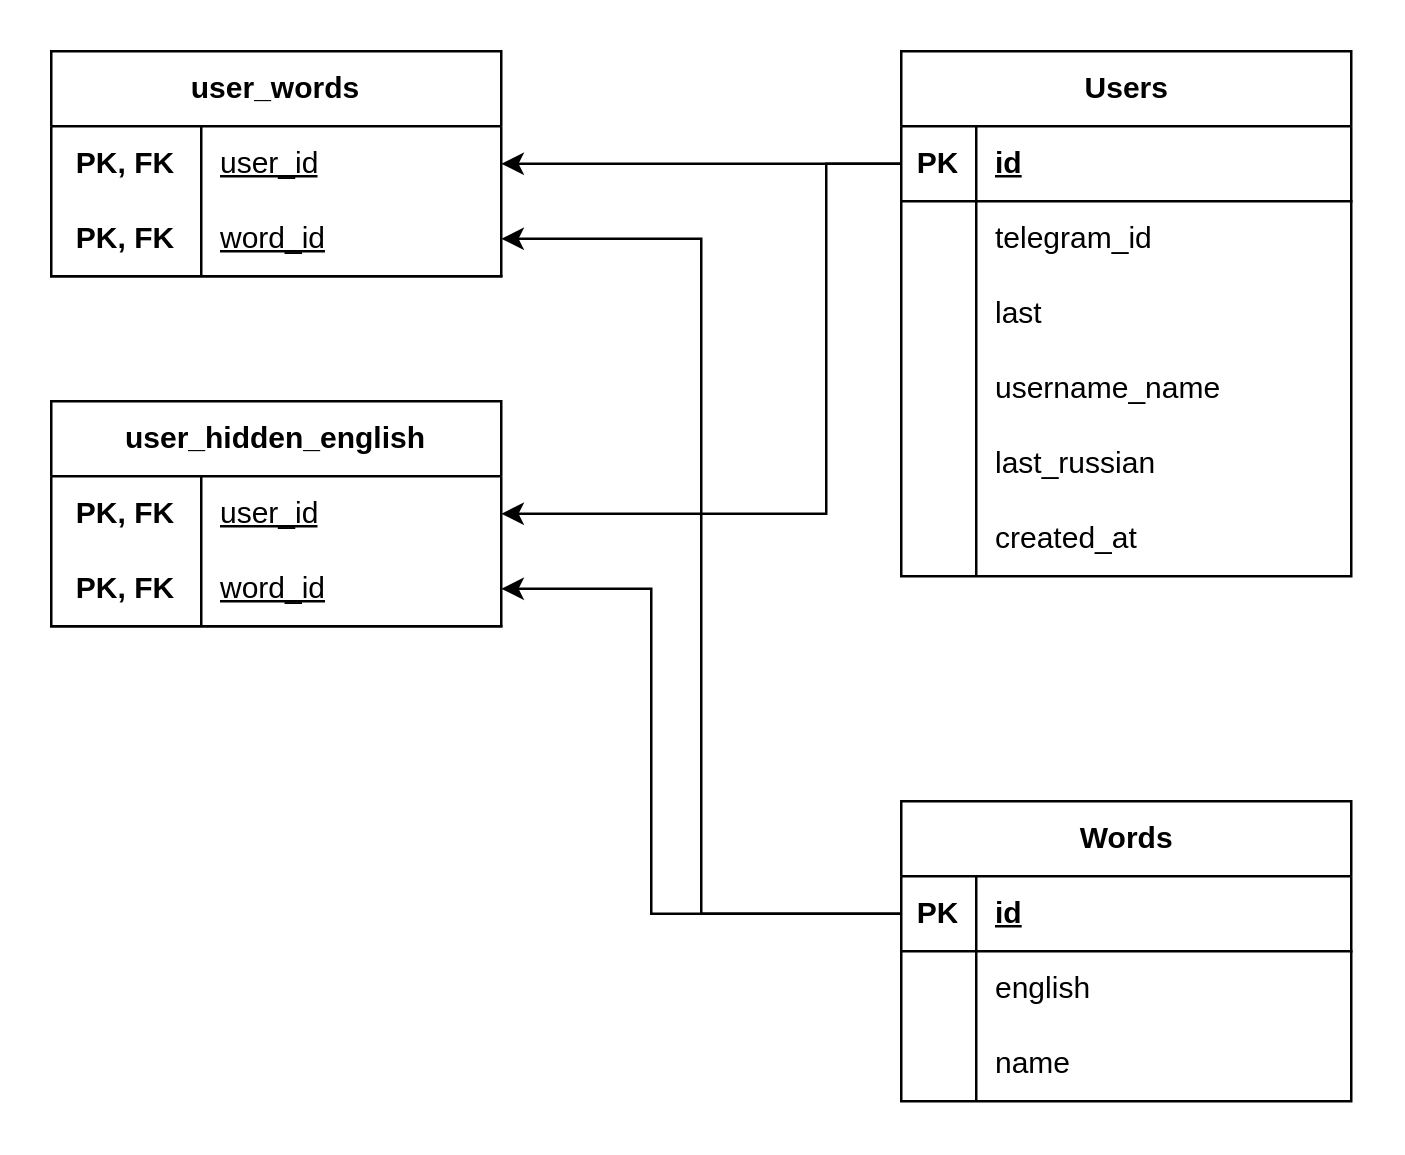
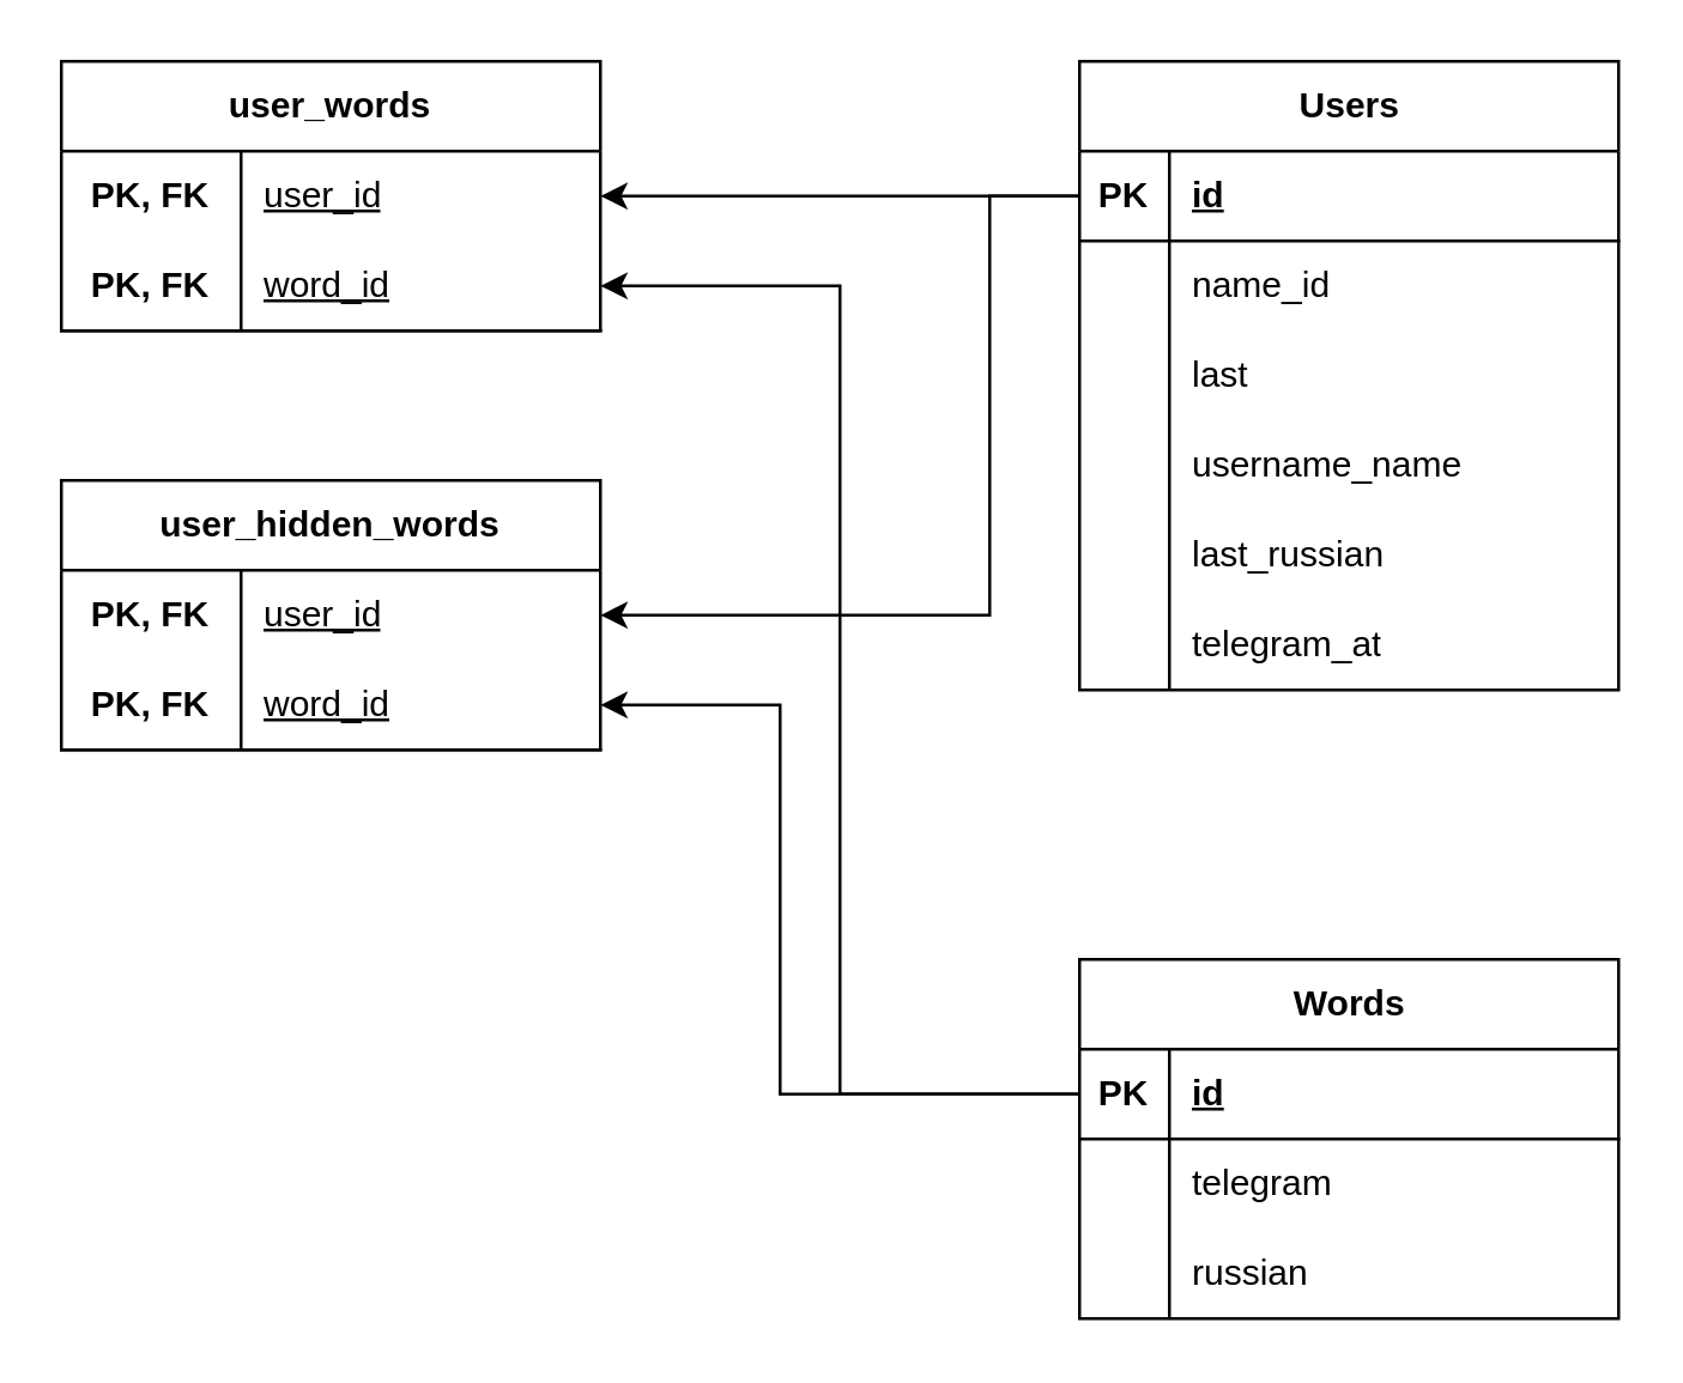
- <mxCell id="8" value="telegram_id" style="shape=partialRectangle;connectable=0;fillColor=none;top=0;left=0;bottom=0;right=0;align=left;spacingLeft=6;overflow=hidden;whiteSpace=wrap;html=1;" parent="6" vertex="1"><mxGeometry x="30" width="150" height="30" as="geometry"><mxRectangle width="150" height="30" as="alternateBounds" /></mxGeometry></mxCell>
+ <mxCell id="8" value="name_id" style="shape=partialRectangle;connectable=0;fillColor=none;top=0;left=0;bottom=0;right=0;align=left;spacingLeft=6;overflow=hidden;whiteSpace=wrap;html=1;" parent="6" vertex="1"><mxGeometry x="30" width="150" height="30" as="geometry"><mxRectangle width="150" height="30" as="alternateBounds" /></mxGeometry></mxCell>
- <mxCell id="40" value="&lt;span style=&quot;text-wrap-mode: nowrap;&quot;&gt;user_hidden_english&lt;/span&gt;" style="shape=table;startSize=30;container=1;collapsible=1;childLayout=tableLayout;fixedRows=1;rowLines=0;fontStyle=1;align=center;resizeLast=1;html=1;whiteSpace=wrap;" parent="1" vertex="1"><mxGeometry x="20" y="160" width="180" height="90" as="geometry" /></mxCell>
+ <mxCell id="40" value="&lt;span style=&quot;text-wrap-mode: nowrap;&quot;&gt;user_hidden_words&lt;/span&gt;" style="shape=table;startSize=30;container=1;collapsible=1;childLayout=tableLayout;fixedRows=1;rowLines=0;fontStyle=1;align=center;resizeLast=1;html=1;whiteSpace=wrap;" parent="1" vertex="1"><mxGeometry x="20" y="160" width="180" height="90" as="geometry" /></mxCell>
- <mxCell id="20" value="created_at" style="shape=partialRectangle;connectable=0;fillColor=none;top=0;left=0;bottom=0;right=0;align=left;spacingLeft=6;overflow=hidden;whiteSpace=wrap;html=1;" vertex="1" parent="18"><mxGeometry x="30" width="150" height="30" as="geometry"><mxRectangle width="150" height="30" as="alternateBounds" /></mxGeometry></mxCell>
+ <mxCell id="20" value="telegram_at" style="shape=partialRectangle;connectable=0;fillColor=none;top=0;left=0;bottom=0;right=0;align=left;spacingLeft=6;overflow=hidden;whiteSpace=wrap;html=1;" vertex="1" parent="18"><mxGeometry x="30" width="150" height="30" as="geometry"><mxRectangle width="150" height="30" as="alternateBounds" /></mxGeometry></mxCell>
- <mxCell id="27" value="english" style="shape=partialRectangle;connectable=0;fillColor=none;top=0;left=0;bottom=0;right=0;align=left;spacingLeft=6;overflow=hidden;whiteSpace=wrap;html=1;" parent="25" vertex="1"><mxGeometry x="30" width="150" height="30" as="geometry"><mxRectangle width="150" height="30" as="alternateBounds" /></mxGeometry></mxCell>
+ <mxCell id="27" value="telegram" style="shape=partialRectangle;connectable=0;fillColor=none;top=0;left=0;bottom=0;right=0;align=left;spacingLeft=6;overflow=hidden;whiteSpace=wrap;html=1;" parent="25" vertex="1"><mxGeometry x="30" width="150" height="30" as="geometry"><mxRectangle width="150" height="30" as="alternateBounds" /></mxGeometry></mxCell>
- <mxCell id="30" value="name" style="shape=partialRectangle;connectable=0;fillColor=none;top=0;left=0;bottom=0;right=0;align=left;spacingLeft=6;overflow=hidden;whiteSpace=wrap;html=1;" parent="28" vertex="1"><mxGeometry x="30" width="150" height="30" as="geometry"><mxRectangle width="150" height="30" as="alternateBounds" /></mxGeometry></mxCell>
+ <mxCell id="30" value="russian" style="shape=partialRectangle;connectable=0;fillColor=none;top=0;left=0;bottom=0;right=0;align=left;spacingLeft=6;overflow=hidden;whiteSpace=wrap;html=1;" parent="28" vertex="1"><mxGeometry x="30" width="150" height="30" as="geometry"><mxRectangle width="150" height="30" as="alternateBounds" /></mxGeometry></mxCell>
